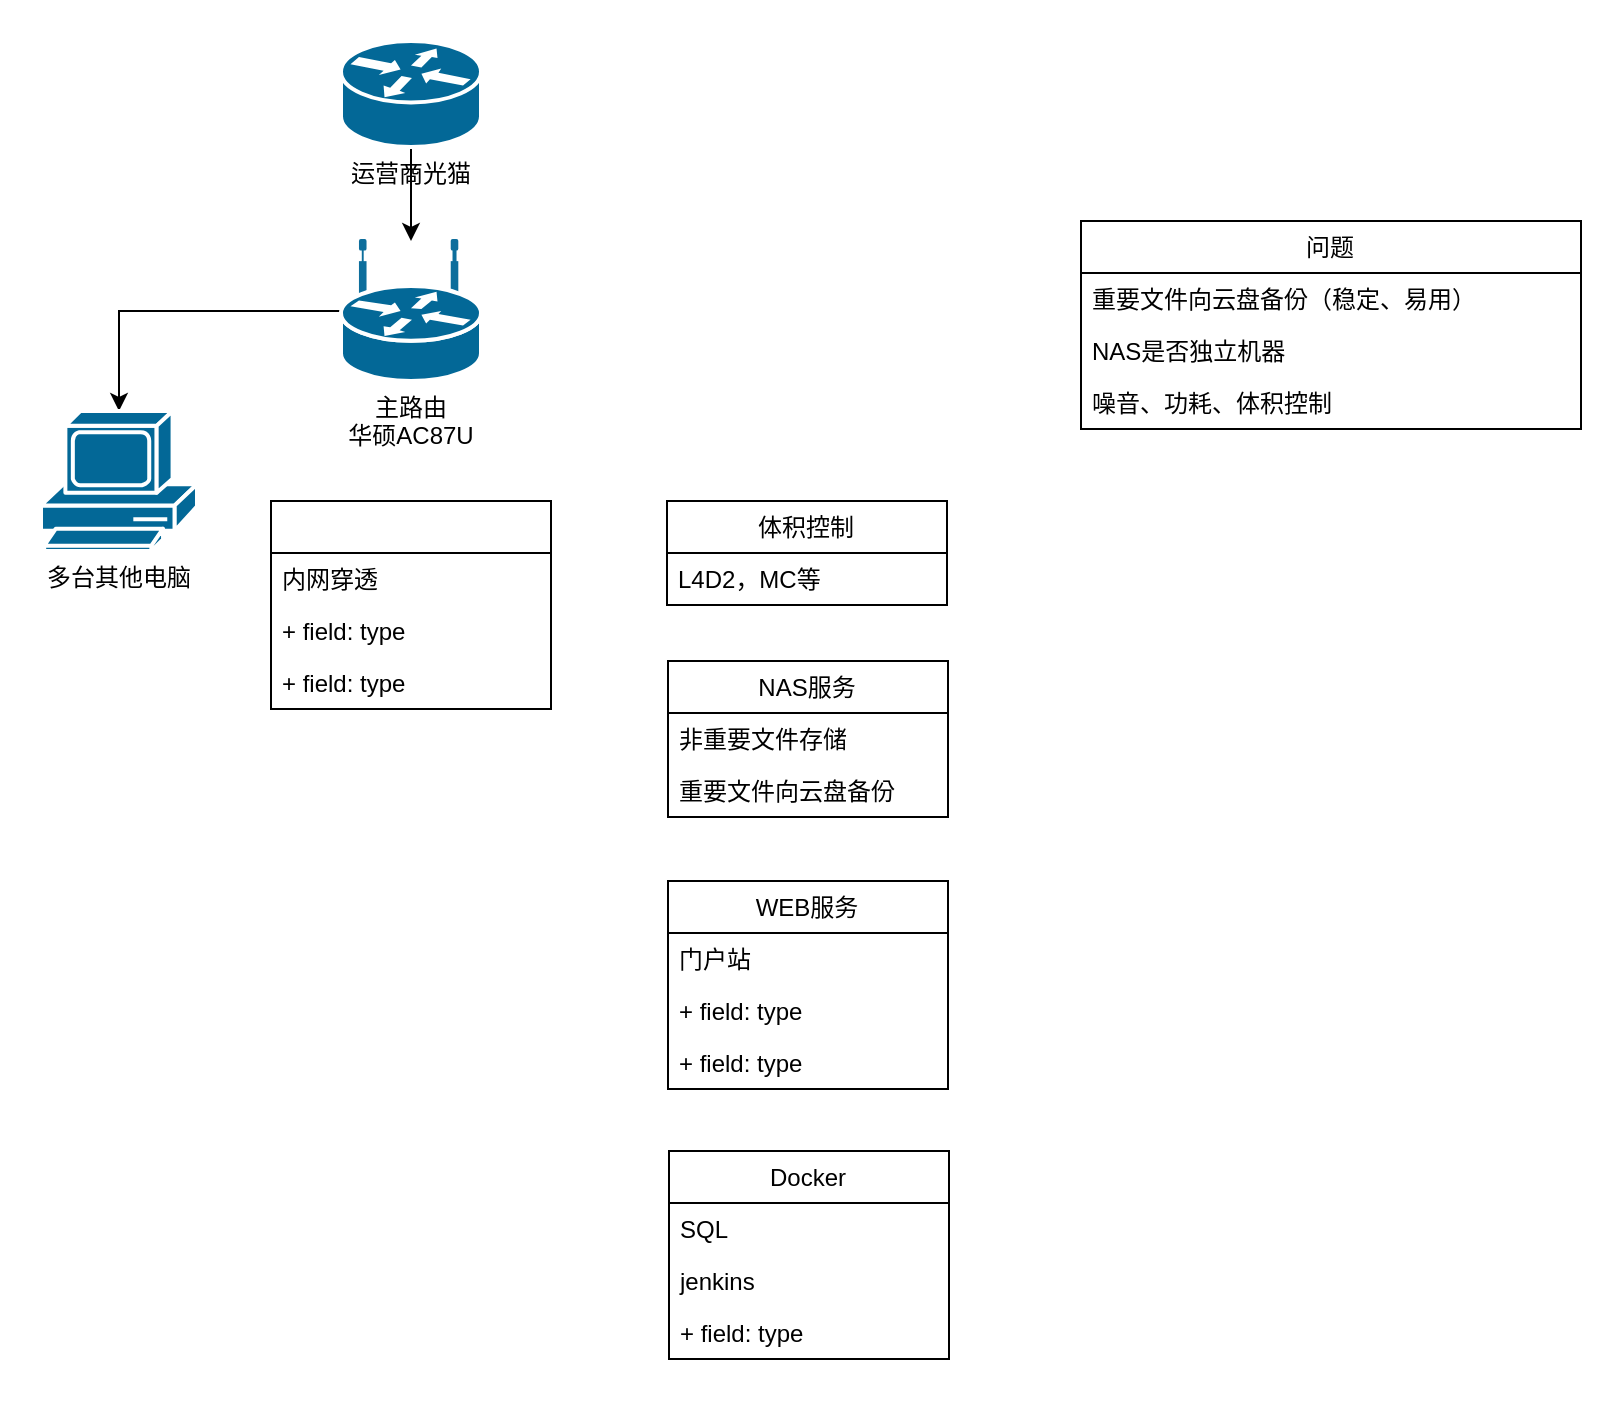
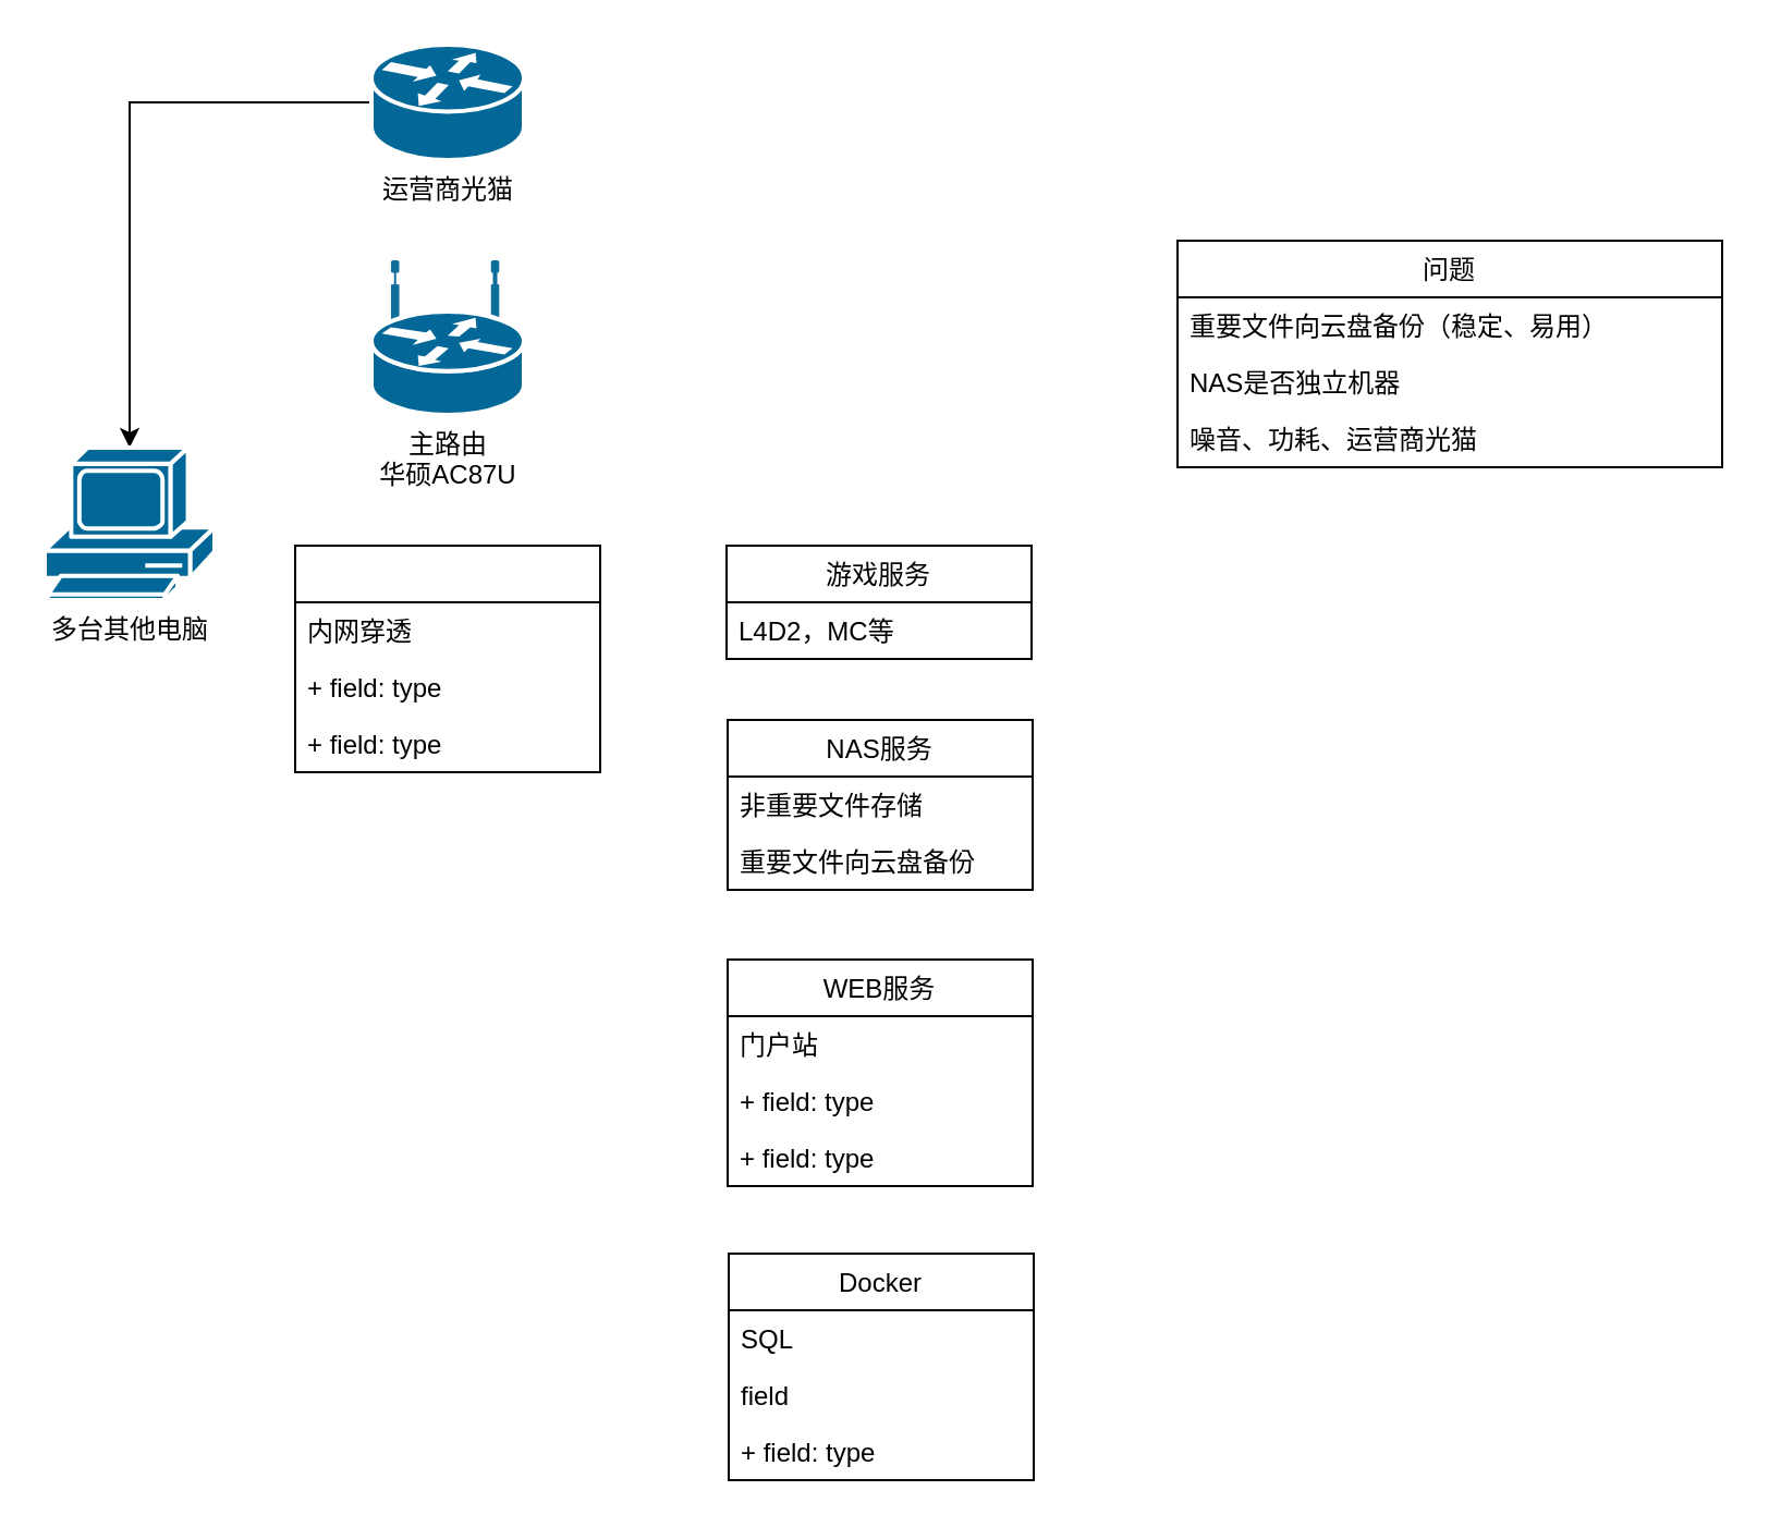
- <mxCell id="4" value="" style="edgeStyle=orthogonalEdgeStyle;rounded=0;orthogonalLoop=1;jettySize=auto;html=1;" edge="1" parent="1" source="5" target="3"><mxGeometry relative="1" as="geometry" /></mxCell>
+ <mxCell id="4" value="" style="edgeStyle=orthogonalEdgeStyle;rounded=0;orthogonalLoop=1;jettySize=auto;html=1;" edge="1" parent="1" source="5" target="6"><mxGeometry relative="1" as="geometry" /></mxCell>
- <mxCell id="2" value="" style="edgeStyle=orthogonalEdgeStyle;rounded=0;orthogonalLoop=1;jettySize=auto;html=1;" edge="1" parent="1" source="3" target="6"><mxGeometry relative="1" as="geometry" /></mxCell>
- <mxCell id="27" value="噪音、功耗、体积控制" style="text;strokeColor=none;fillColor=none;align=left;verticalAlign=top;spacingLeft=4;spacingRight=4;overflow=hidden;rotatable=0;points=[[0,0.5],[1,0.5]];portConstraint=eastwest;" vertex="1" parent="24"><mxGeometry y="78" width="250" height="26" as="geometry" /></mxCell>
+ <mxCell id="27" value="噪音、功耗、运营商光猫" style="text;strokeColor=none;fillColor=none;align=left;verticalAlign=top;spacingLeft=4;spacingRight=4;overflow=hidden;rotatable=0;points=[[0,0.5],[1,0.5]];portConstraint=eastwest;" vertex="1" parent="24"><mxGeometry y="78" width="250" height="26" as="geometry" /></mxCell>
- <mxCell id="7" value="体积控制" style="swimlane;fontStyle=0;childLayout=stackLayout;horizontal=1;startSize=26;fillColor=none;horizontalStack=0;resizeParent=1;resizeParentMax=0;resizeLast=0;collapsible=1;marginBottom=0;" vertex="1" parent="1"><mxGeometry x="333" y="250" width="140" height="52" as="geometry" /></mxCell>
+ <mxCell id="7" value="游戏服务" style="swimlane;fontStyle=0;childLayout=stackLayout;horizontal=1;startSize=26;fillColor=none;horizontalStack=0;resizeParent=1;resizeParentMax=0;resizeLast=0;collapsible=1;marginBottom=0;" vertex="1" parent="1"><mxGeometry x="333" y="250" width="140" height="52" as="geometry" /></mxCell>
- <mxCell id="22" value="jenkins&#10;&#10;" style="text;strokeColor=none;fillColor=none;align=left;verticalAlign=top;spacingLeft=4;spacingRight=4;overflow=hidden;rotatable=0;points=[[0,0.5],[1,0.5]];portConstraint=eastwest;" vertex="1" parent="20"><mxGeometry y="52" width="140" height="26" as="geometry" /></mxCell>
+ <mxCell id="22" value="field&#10;&#10;" style="text;strokeColor=none;fillColor=none;align=left;verticalAlign=top;spacingLeft=4;spacingRight=4;overflow=hidden;rotatable=0;points=[[0,0.5],[1,0.5]];portConstraint=eastwest;" vertex="1" parent="20"><mxGeometry y="52" width="140" height="26" as="geometry" /></mxCell>
